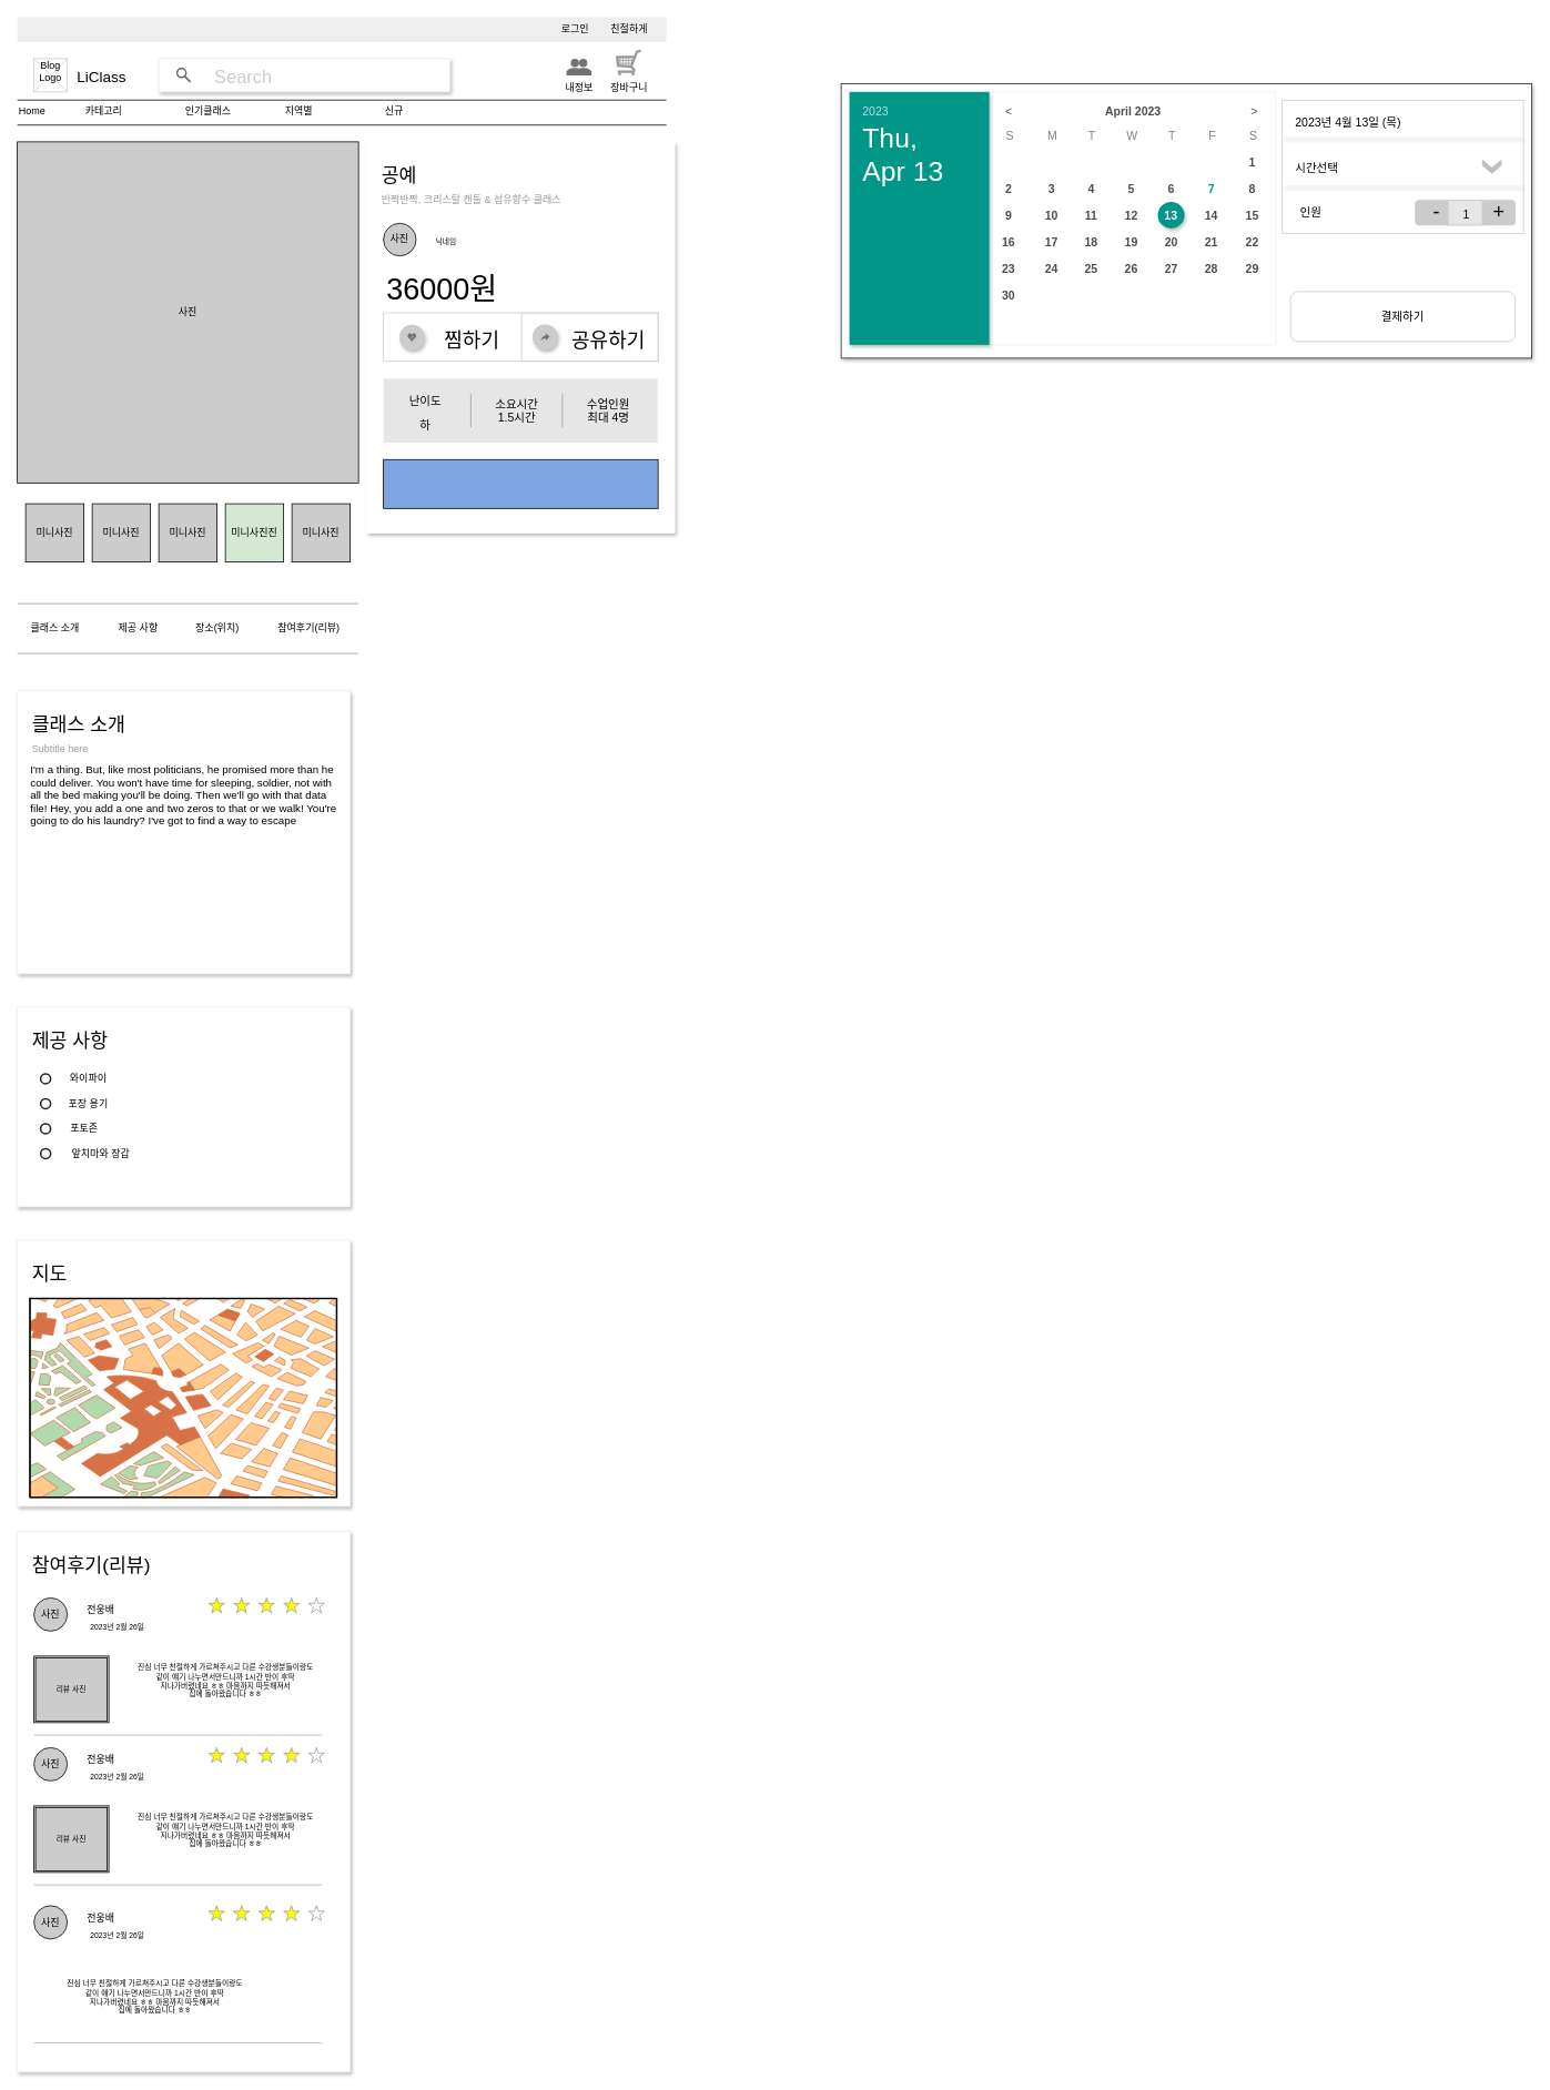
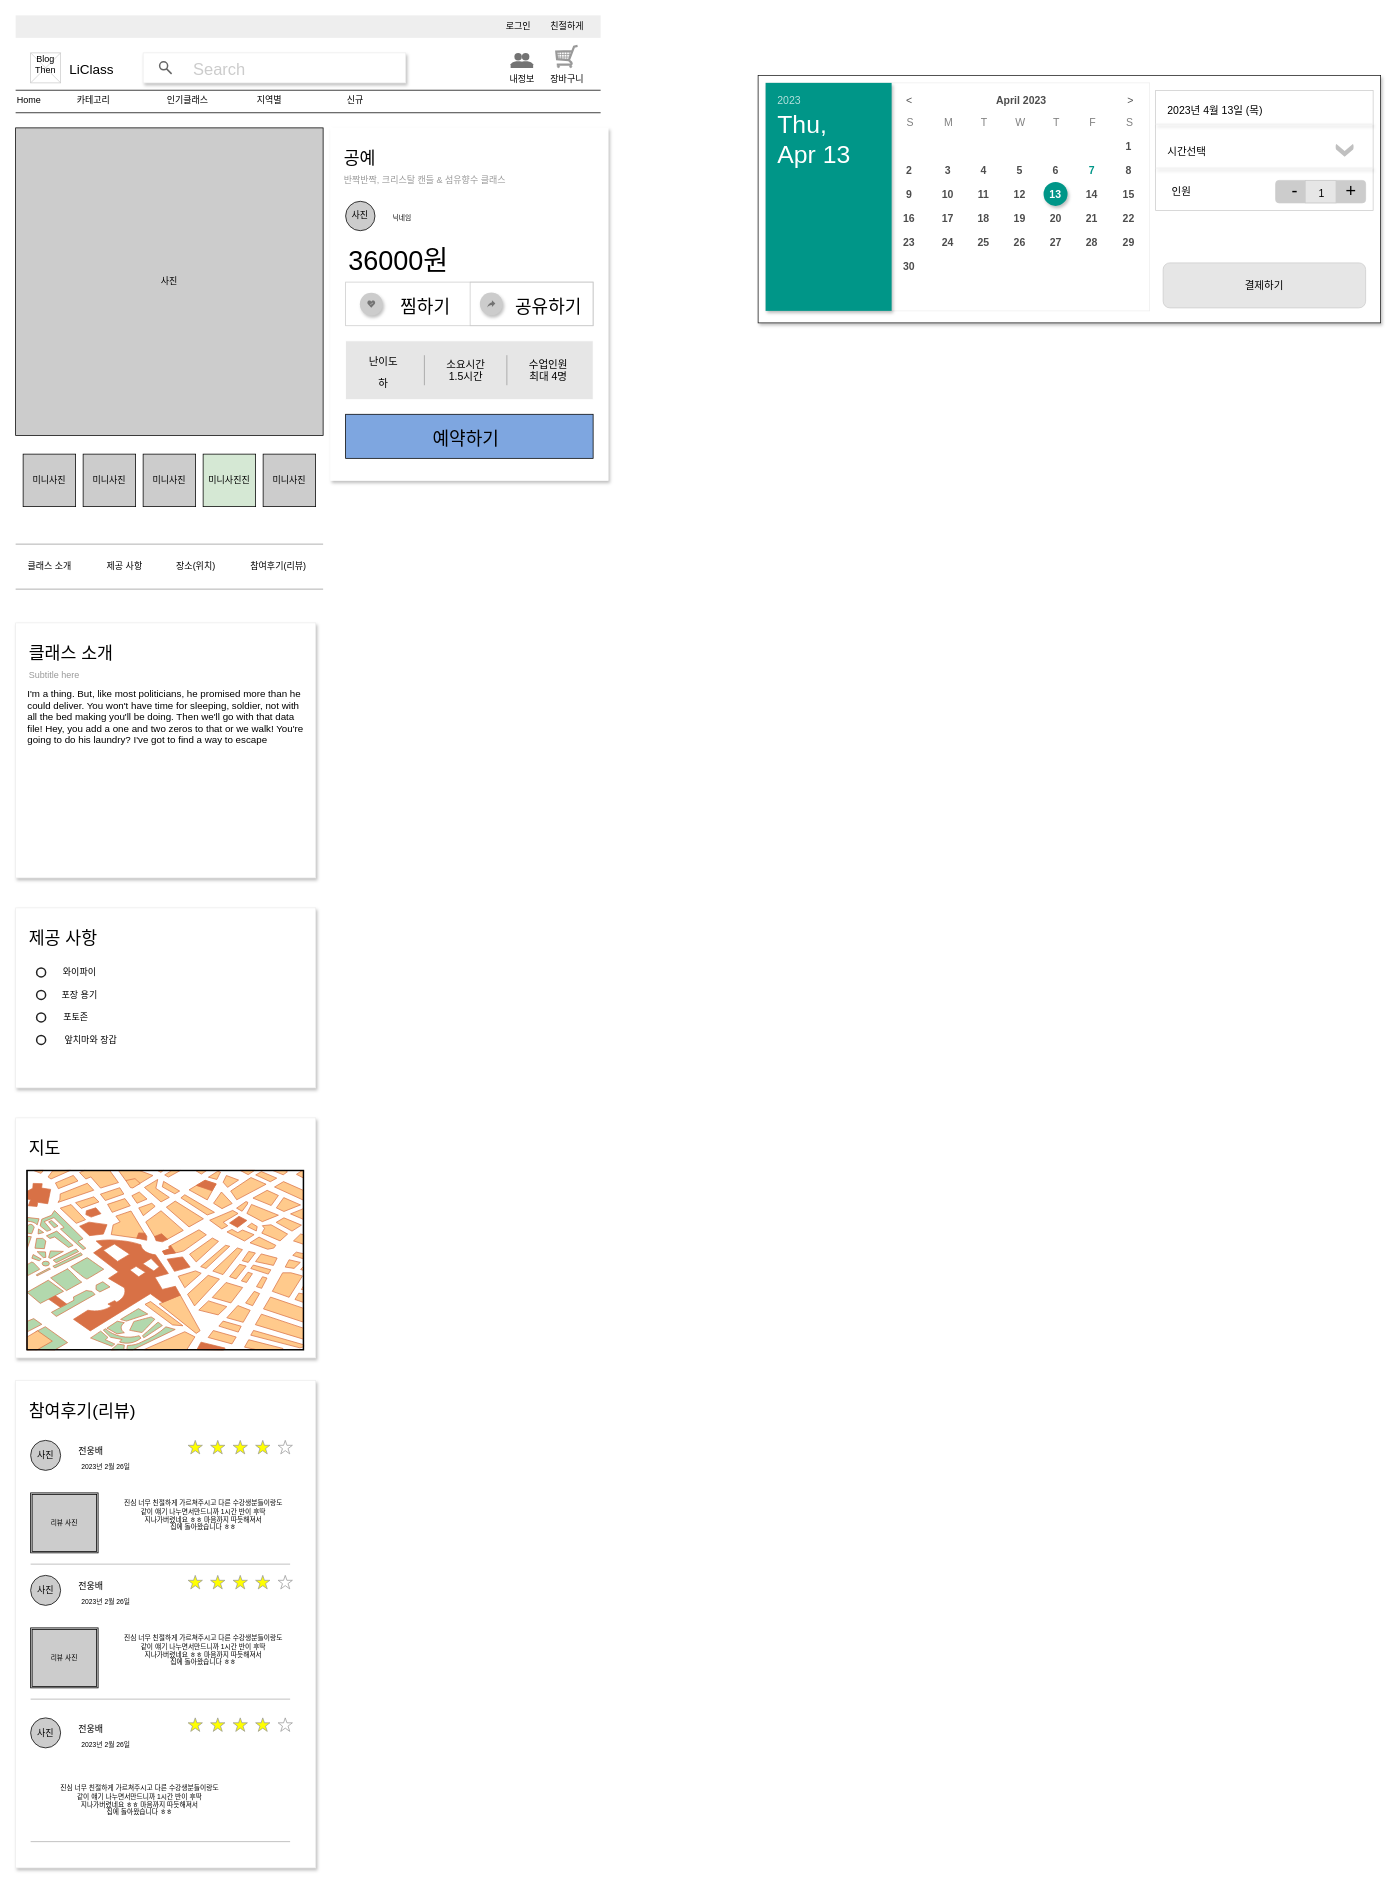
- <mxCell id="9" value="Blog &#10;Logo" style="text;spacingTop=-5;align=center" parent="1" vertex="1"><mxGeometry x="40" y="69.83" width="40" height="40" as="geometry" /></mxCell>
+ <mxCell id="9" value="Blog &#10;Then" style="text;spacingTop=-5;align=center" parent="1" vertex="1"><mxGeometry x="40" y="69.83" width="40" height="40" as="geometry" /></mxCell>
- <mxCell id="145" value="결제하기" style="rounded=1;whiteSpace=wrap;html=1;shadow=0;strokeColor=#CCCCCC;fontSize=14;fillColor=#ffffff;" vertex="1" parent="1"><mxGeometry x="1550" y="350" width="270" height="60" as="geometry" /></mxCell>
+ <mxCell id="145" value="결제하기" style="rounded=1;whiteSpace=wrap;html=1;shadow=0;strokeColor=#CCCCCC;fontSize=14;fillColor=#E6E6E6;" vertex="1" parent="1"><mxGeometry x="1550" y="350" width="270" height="60" as="geometry" /></mxCell>
+ <mxCell id="74" value="예약하기" style="text;html=1;align=center;verticalAlign=middle;resizable=0;points=[];autosize=1;strokeColor=none;fillColor=none;fontSize=24;" vertex="1" parent="68"><mxGeometry x="120" y="395" width="120" height="40" as="geometry" /></mxCell>
